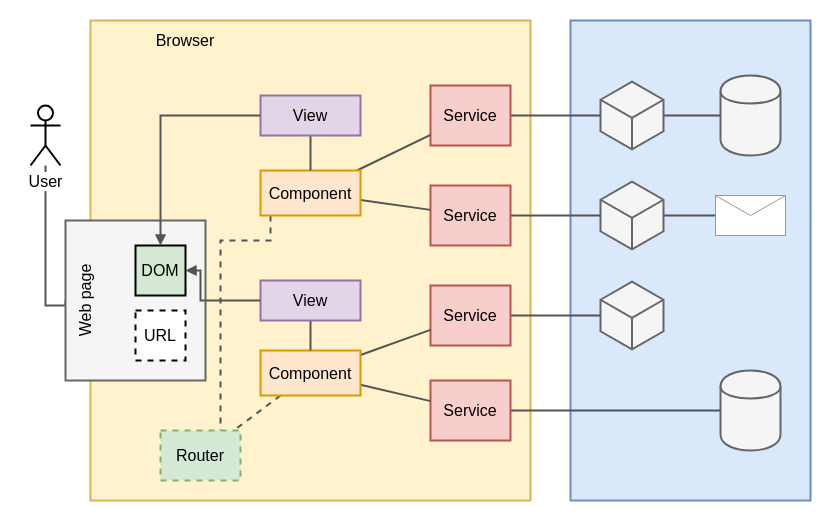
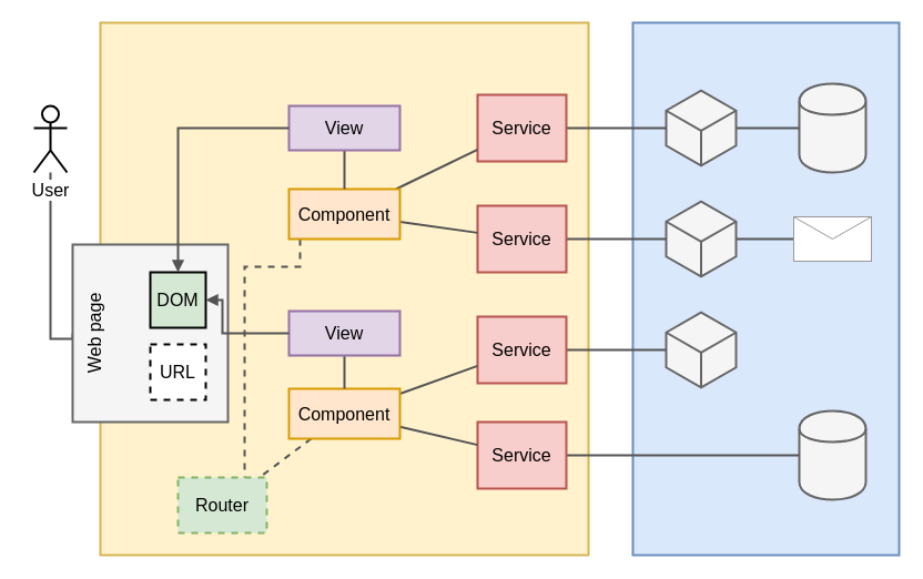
- <mxCell id="3" value="Browser" style="text;html=1;strokeColor=none;fillColor=none;align=center;verticalAlign=middle;whiteSpace=wrap;rounded=0;fontSize=16;fontColor=#000000;" vertex="1" parent="1"><mxGeometry x="150" y="30" width="70" height="20" as="geometry" /></mxCell>
- <mxCell id="34" value="User" style="shape=umlActor;verticalLabelPosition=bottom;labelBackgroundColor=#ffffff;verticalAlign=top;html=1;rounded=0;strokeColor=#000000;strokeWidth=2;fillColor=none;fontSize=16;fontColor=#000000;align=center;" vertex="1" parent="1"><mxGeometry x="30" y="105" width="30" height="60" as="geometry" /></mxCell>
+ <mxCell id="34" value="User" style="shape=umlActor;verticalLabelPosition=bottom;labelBackgroundColor=#ffffff;verticalAlign=top;html=1;rounded=0;strokeColor=#000000;strokeWidth=2;fillColor=none;fontSize=16;fontColor=#000000;align=center;" vertex="1" parent="1"><mxGeometry x="30" y="95" width="30" height="60" as="geometry" /></mxCell>
